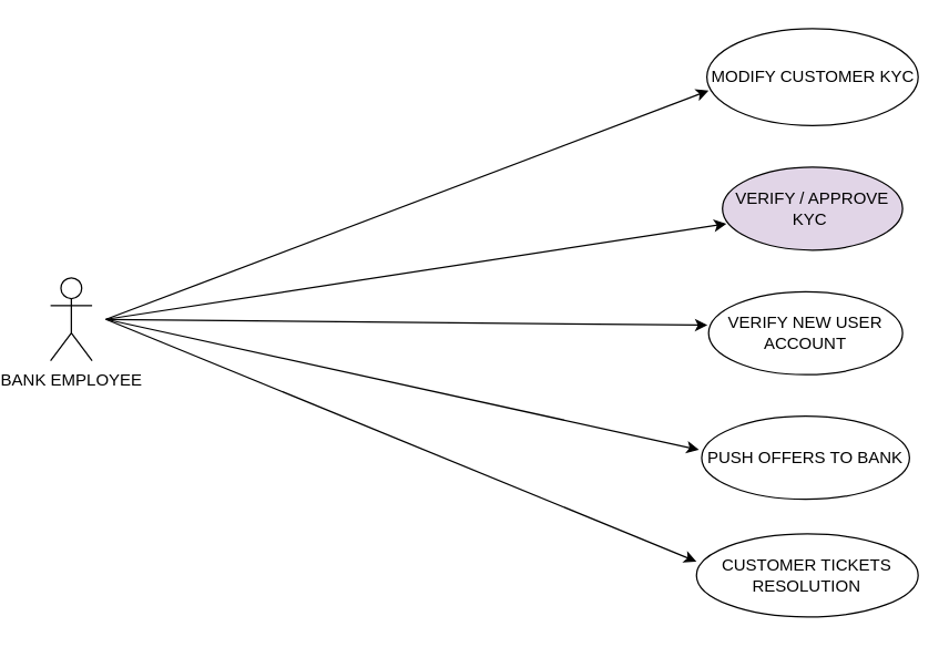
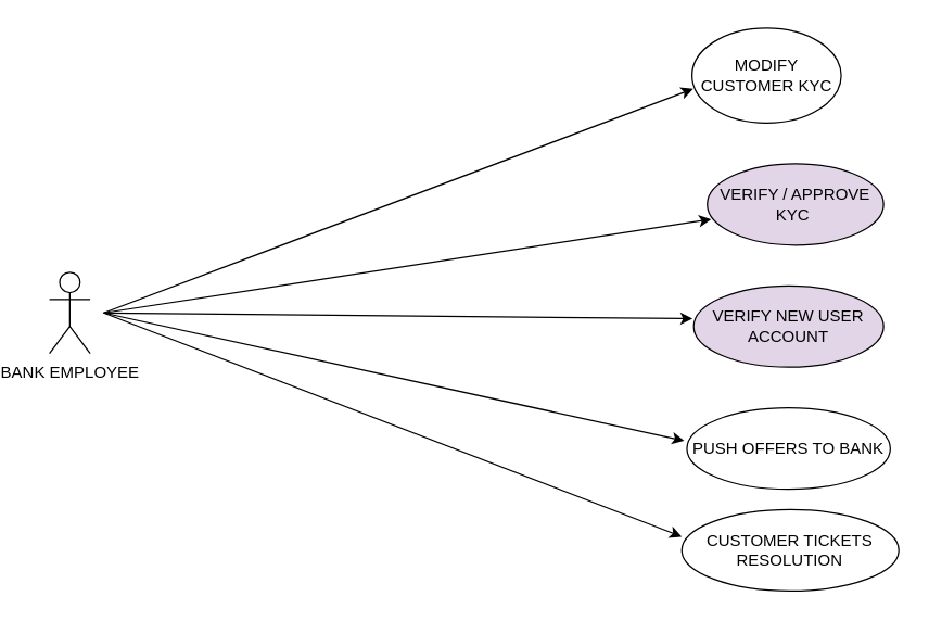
- <mxCell id="3" value="MODIFY CUSTOMER KYC" style="ellipse;whiteSpace=wrap;html=1;" parent="1" vertex="1"><mxGeometry x="493.75" y="20" width="152.5" height="70" as="geometry" /></mxCell>
+ <mxCell id="3" value="MODIFY CUSTOMER KYC" style="ellipse;whiteSpace=wrap;html=1;" parent="1" vertex="1"><mxGeometry x="493.75" y="20" width="110" height="70" as="geometry" /></mxCell>
- <mxCell id="4" value="VERIFY NEW USER ACCOUNT" style="ellipse;whiteSpace=wrap;html=1;" parent="1" vertex="1"><mxGeometry x="495" y="210" width="140" height="60" as="geometry" /></mxCell>
+ <mxCell id="4" value="VERIFY NEW USER ACCOUNT" style="ellipse;whiteSpace=wrap;html=1;fillColor=#e1d5e7;" parent="1" vertex="1"><mxGeometry x="495" y="210" width="140" height="60" as="geometry" /></mxCell>
- <mxCell id="7" value="CUSTOMER TICKETS RESOLUTION" style="ellipse;whiteSpace=wrap;html=1;" parent="1" vertex="1"><mxGeometry x="486.25" y="385" width="160" height="60" as="geometry" /></mxCell>
+ <mxCell id="7" value="CUSTOMER TICKETS RESOLUTION" style="ellipse;whiteSpace=wrap;html=1;" parent="1" vertex="1"><mxGeometry x="486.25" y="375" width="160" height="60" as="geometry" /></mxCell>
